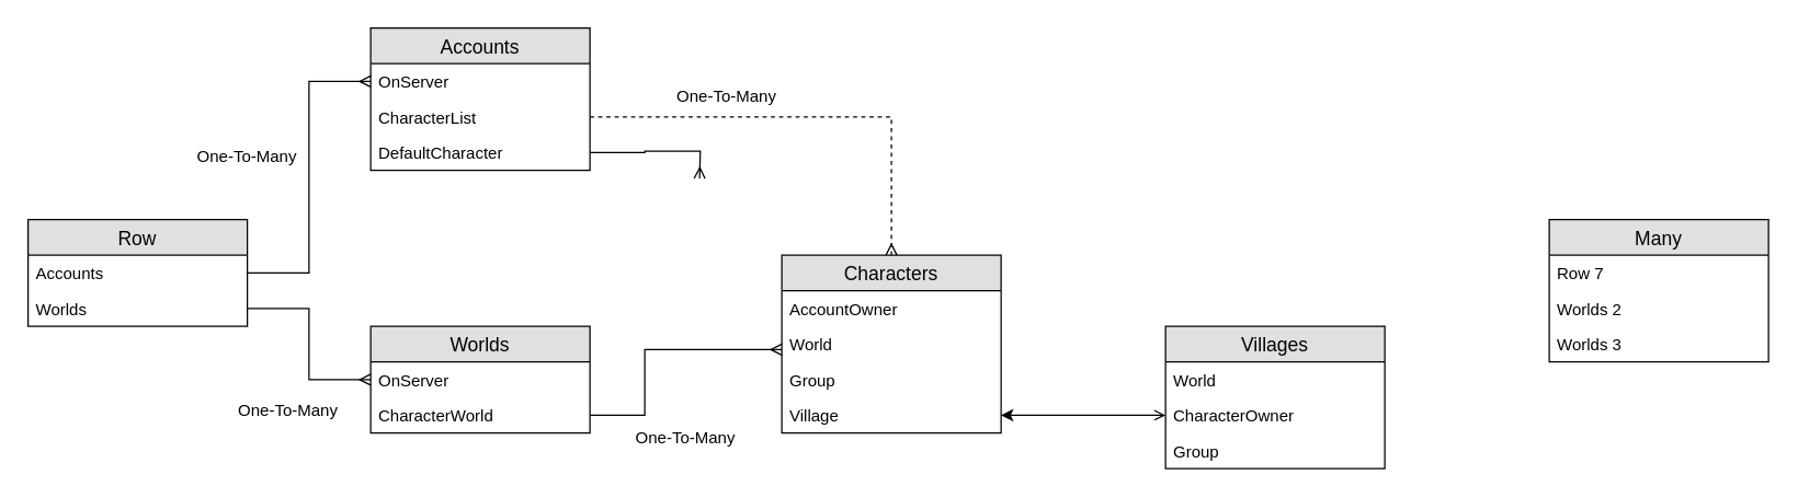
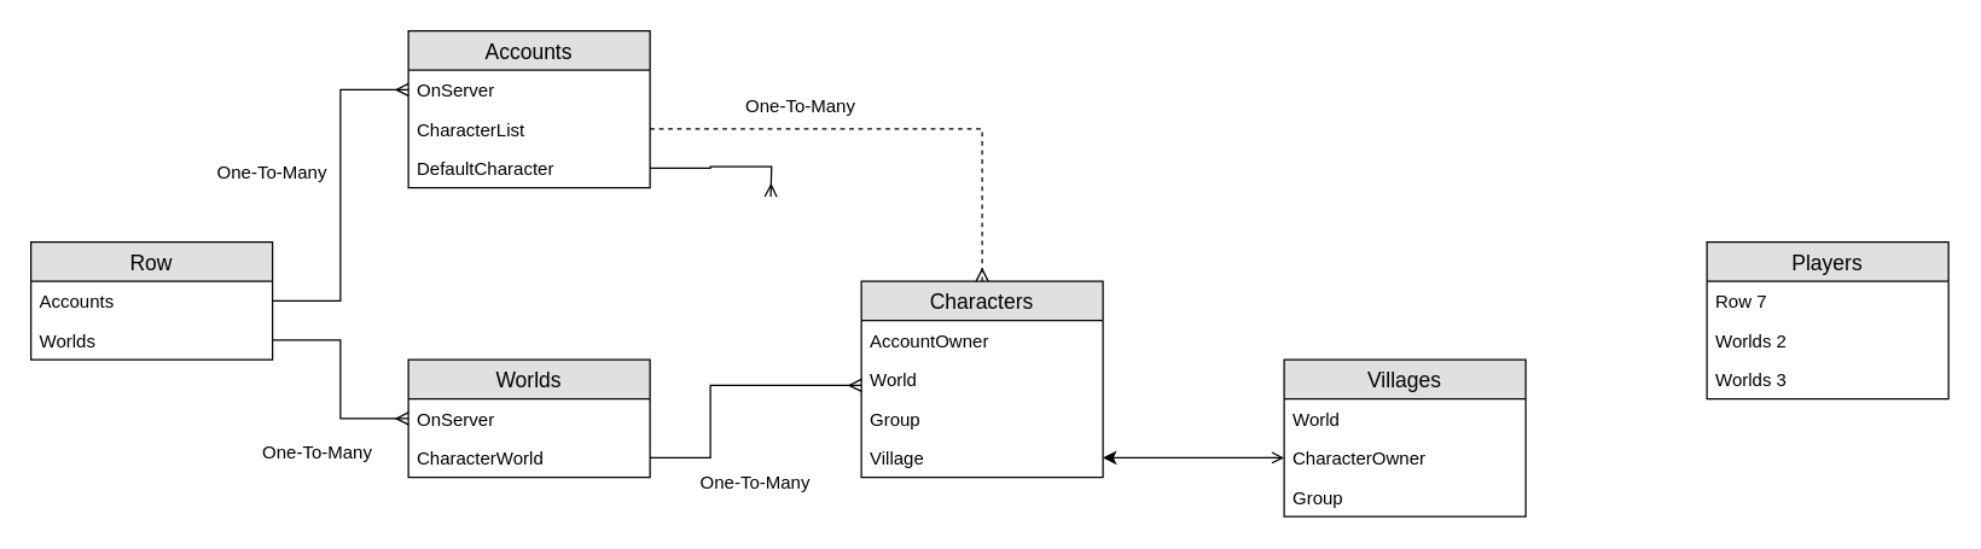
- <mxCell id="17" value="Many" style="swimlane;fontStyle=0;childLayout=stackLayout;horizontal=1;startSize=26;fillColor=#e0e0e0;horizontalStack=0;resizeParent=1;resizeParentMax=0;resizeLast=0;collapsible=1;marginBottom=0;swimlaneFillColor=#ffffff;align=center;fontSize=14;rotatable=0;" vertex="1" parent="1"><mxGeometry x="1130" y="160" width="160" height="104" as="geometry" /></mxCell>
+ <mxCell id="17" value="Players" style="swimlane;fontStyle=0;childLayout=stackLayout;horizontal=1;startSize=26;fillColor=#e0e0e0;horizontalStack=0;resizeParent=1;resizeParentMax=0;resizeLast=0;collapsible=1;marginBottom=0;swimlaneFillColor=#ffffff;align=center;fontSize=14;rotatable=0;" vertex="1" parent="1"><mxGeometry x="1130" y="160" width="160" height="104" as="geometry" /></mxCell>
